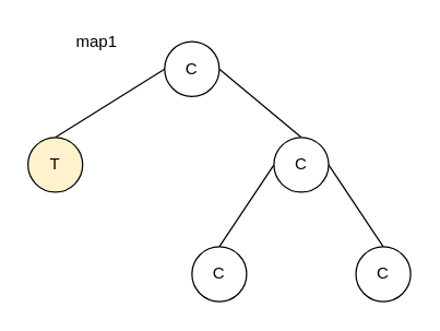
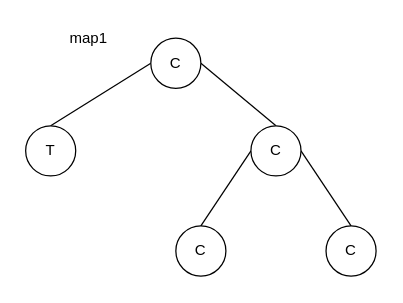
- <mxCell id="5" value="T" style="ellipse;whiteSpace=wrap;html=1;aspect=fixed;fillColor=#fff2cc;" vertex="1" parent="1"><mxGeometry x="20" y="100" width="40" height="40" as="geometry" /></mxCell>
+ <mxCell id="5" value="T" style="ellipse;whiteSpace=wrap;html=1;aspect=fixed;" vertex="1" parent="1"><mxGeometry x="20" y="100" width="40" height="40" as="geometry" /></mxCell>
